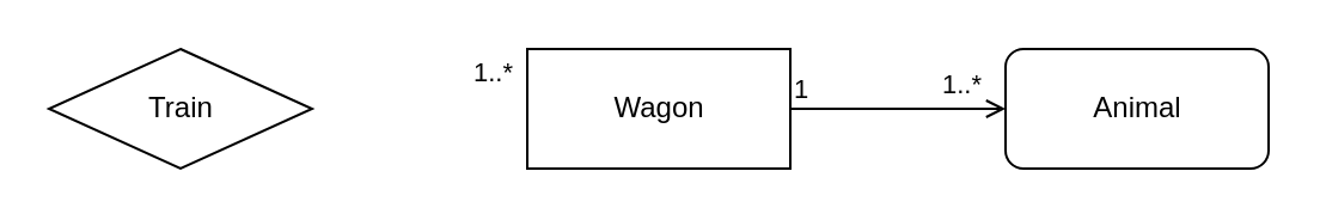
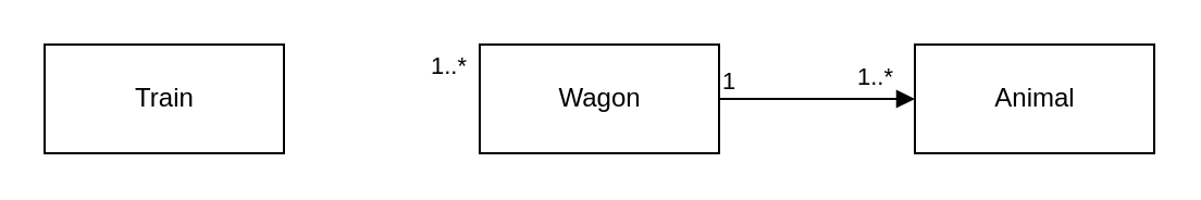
- <mxCell id="2" value="Train" style="rhombus;html=1;" parent="1" vertex="1"><mxGeometry x="20" y="20" width="110" height="50" as="geometry" /></mxCell>
+ <mxCell id="2" value="Train" style="html=1;" parent="1" vertex="1"><mxGeometry x="20" y="20" width="110" height="50" as="geometry" /></mxCell>
- <mxCell id="5" value="" style="endArrow=open;endFill=1;html=1;edgeStyle=orthogonalEdgeStyle;align=left;verticalAlign=top;rounded=0;exitX=1;exitY=0.5;exitDx=0;exitDy=0;entryX=0;entryY=0.5;entryDx=0;entryDy=0;" parent="1" source="3" target="4" edge="1"><mxGeometry x="-1" relative="1" as="geometry"><mxPoint x="140" y="55" as="sourcePoint" /><mxPoint x="230" y="55" as="targetPoint" /></mxGeometry></mxCell>
+ <mxCell id="5" value="" style="endArrow=block;endFill=1;html=1;edgeStyle=orthogonalEdgeStyle;align=left;verticalAlign=top;rounded=0;exitX=1;exitY=0.5;exitDx=0;exitDy=0;entryX=0;entryY=0.5;entryDx=0;entryDy=0;" parent="1" source="3" target="4" edge="1"><mxGeometry x="-1" relative="1" as="geometry"><mxPoint x="140" y="55" as="sourcePoint" /><mxPoint x="230" y="55" as="targetPoint" /></mxGeometry></mxCell>
- <mxCell id="4" value="Animal" style="html=1;rounded=1;" parent="1" vertex="1"><mxGeometry x="420" y="20" width="110" height="50" as="geometry" /></mxCell>
+ <mxCell id="4" value="Animal" style="html=1;" parent="1" vertex="1"><mxGeometry x="420" y="20" width="110" height="50" as="geometry" /></mxCell>
